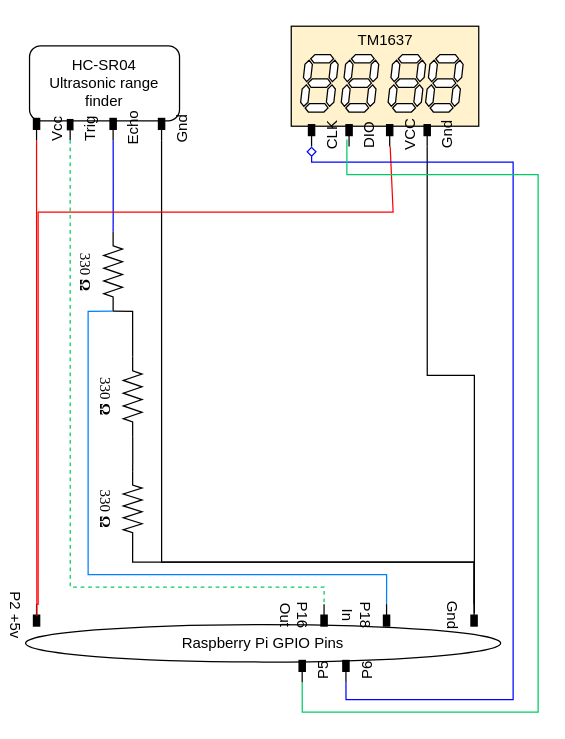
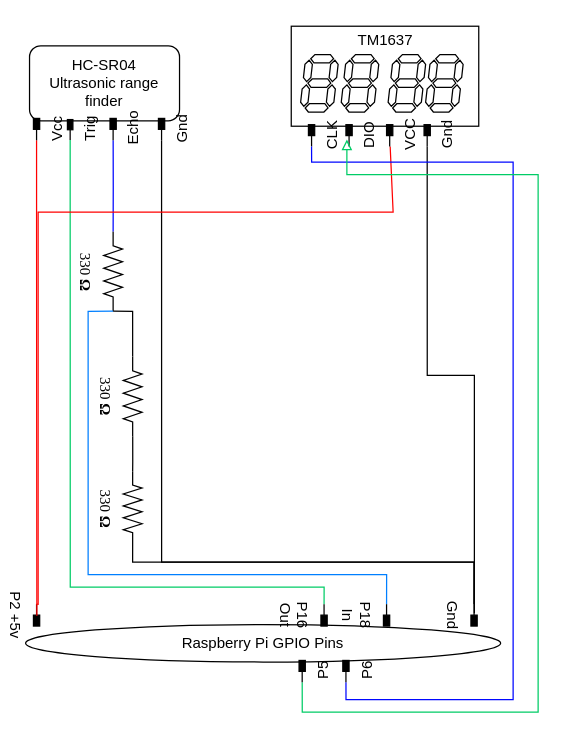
- <mxCell id="2" value="TM1637&lt;br&gt;&lt;br&gt;&lt;br&gt;&lt;br&gt;&lt;br&gt;" style="rounded=0;whiteSpace=wrap;html=1;fillColor=#fff2cc;" vertex="1" parent="1"><mxGeometry x="232.5" y="20.38" width="150" height="80" as="geometry" /></mxCell>
+ <mxCell id="2" value="TM1637&lt;br&gt;&lt;br&gt;&lt;br&gt;&lt;br&gt;&lt;br&gt;" style="rounded=0;whiteSpace=wrap;html=1;" vertex="1" parent="1"><mxGeometry x="232.5" y="20.38" width="150" height="80" as="geometry" /></mxCell>
- <mxCell id="36" style="edgeStyle=orthogonalEdgeStyle;rounded=0;orthogonalLoop=1;jettySize=auto;html=1;endArrow=none;endFill=0;fontColor=#000000;strokeColor=#00CC66;entryX=0.322;entryY=0.15;entryDx=0;entryDy=0;entryPerimeter=0;" edge="1" parent="1" source="37" target="29"><mxGeometry relative="1" as="geometry"><mxPoint x="420" y="119" as="targetPoint" /><Array as="points"><mxPoint x="241" y="569" /><mxPoint x="430" y="569" /><mxPoint x="430" y="139" /><mxPoint x="277" y="139" /></Array></mxGeometry></mxCell>
+ <mxCell id="36" style="edgeStyle=orthogonalEdgeStyle;rounded=0;orthogonalLoop=1;jettySize=auto;html=1;endArrow=block;endFill=0;fontColor=#000000;strokeColor=#00CC66;entryX=0.322;entryY=0.15;entryDx=0;entryDy=0;entryPerimeter=0;" edge="1" parent="1" source="37" target="29"><mxGeometry relative="1" as="geometry"><mxPoint x="420" y="119" as="targetPoint" /><Array as="points"><mxPoint x="241" y="569" /><mxPoint x="430" y="569" /><mxPoint x="430" y="139" /><mxPoint x="277" y="139" /></Array></mxGeometry></mxCell>
- <mxCell id="34" style="edgeStyle=orthogonalEdgeStyle;rounded=0;orthogonalLoop=1;jettySize=auto;html=1;entryX=0;entryY=0.5;entryDx=0;entryDy=0;entryPerimeter=0;endArrow=diamond;endFill=0;fontColor=#000000;strokeColor=#0007FF;" edge="1" parent="1" source="35" target="28"><mxGeometry relative="1" as="geometry"><Array as="points"><mxPoint x="276" y="559" /><mxPoint x="410" y="559" /><mxPoint x="410" y="129" /><mxPoint x="249" y="129" /></Array></mxGeometry></mxCell>
+ <mxCell id="34" style="edgeStyle=orthogonalEdgeStyle;rounded=0;orthogonalLoop=1;jettySize=auto;html=1;entryX=0;entryY=0.5;entryDx=0;entryDy=0;entryPerimeter=0;endArrow=none;endFill=0;fontColor=#000000;strokeColor=#0007FF;" edge="1" parent="1" source="35" target="28"><mxGeometry relative="1" as="geometry"><Array as="points"><mxPoint x="276" y="559" /><mxPoint x="410" y="559" /><mxPoint x="410" y="129" /><mxPoint x="249" y="129" /></Array></mxGeometry></mxCell>
- <mxCell id="14" style="edgeStyle=orthogonalEdgeStyle;rounded=0;orthogonalLoop=1;jettySize=auto;html=1;entryX=0;entryY=0.5;entryDx=0;entryDy=0;entryPerimeter=0;endArrow=none;endFill=0;strokeColor=#00CC66;fontColor=#000000;dashed=1;" edge="1" parent="1" source="15" target="20"><mxGeometry relative="1" as="geometry"><Array as="points"><mxPoint x="56" y="469" /><mxPoint x="259" y="469" /></Array></mxGeometry></mxCell>
+ <mxCell id="14" style="edgeStyle=orthogonalEdgeStyle;rounded=0;orthogonalLoop=1;jettySize=auto;html=1;entryX=0;entryY=0.5;entryDx=0;entryDy=0;entryPerimeter=0;endArrow=none;endFill=0;strokeColor=#00CC66;fontColor=#000000;" edge="1" parent="1" source="15" target="20"><mxGeometry relative="1" as="geometry"><Array as="points"><mxPoint x="56" y="469" /><mxPoint x="259" y="469" /></Array></mxGeometry></mxCell>
